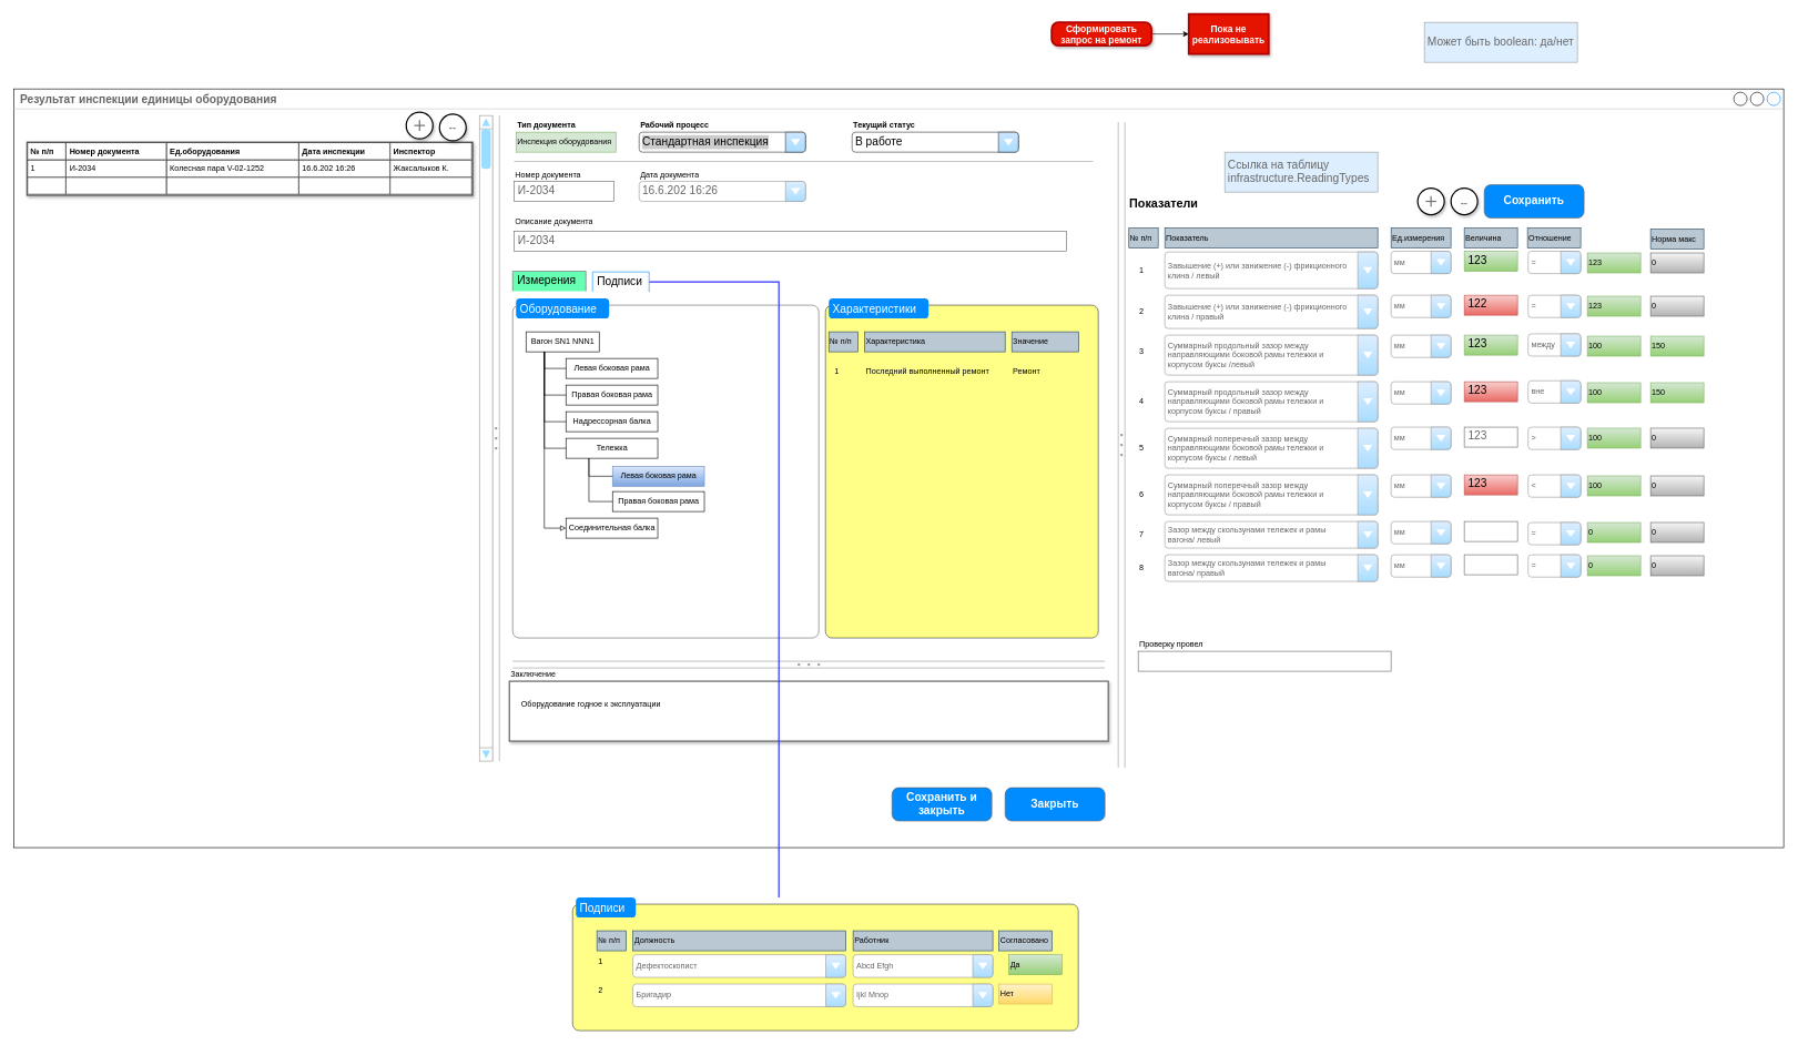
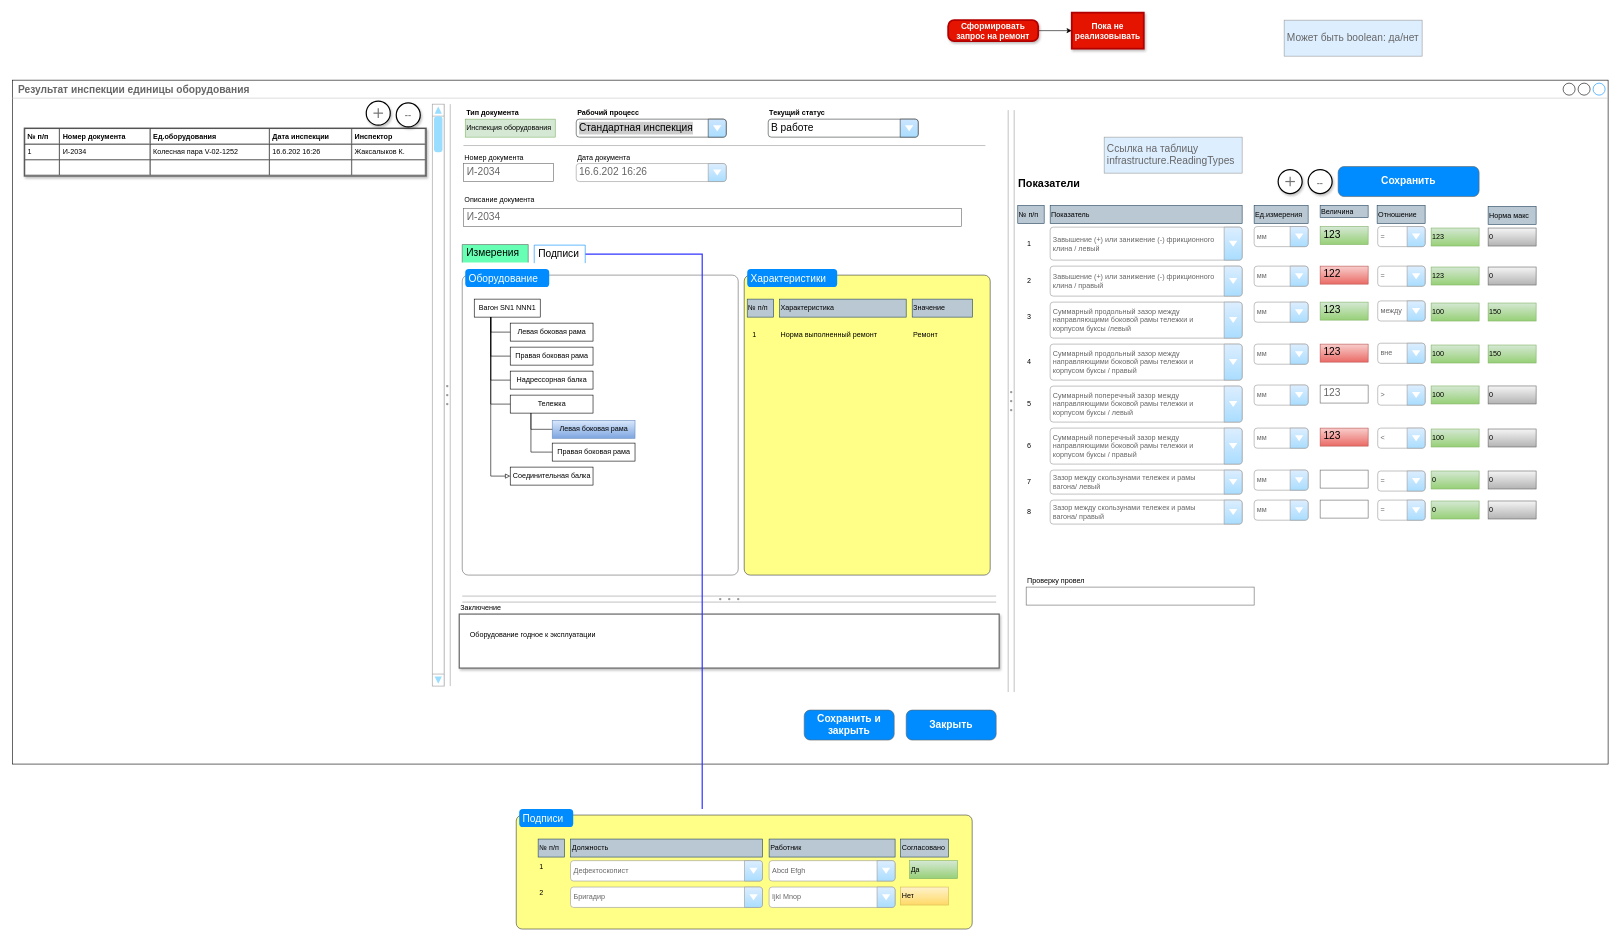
- <mxCell id="19" value="Сохранить" style="strokeWidth=1;shadow=0;dashed=0;align=center;html=1;shape=mxgraph.mockup.buttons.button;strokeColor=#666666;fontColor=#ffffff;mainText=;buttonStyle=round;fontSize=17;fontStyle=1;fillColor=#008cff;whiteSpace=wrap;" parent="1" vertex="1"><mxGeometry x="2230" y="277" width="150" height="50" as="geometry" /></mxCell>
+ <mxCell id="19" value="Сохранить" style="strokeWidth=1;shadow=0;dashed=0;align=center;html=1;shape=mxgraph.mockup.buttons.button;strokeColor=#666666;fontColor=#ffffff;mainText=;buttonStyle=round;fontSize=17;fontStyle=1;fillColor=#008cff;whiteSpace=wrap;" parent="1" vertex="1"><mxGeometry x="2230" y="277" width="235" height="50" as="geometry" /></mxCell>
- <mxCell id="82" value="Величина" style="text;html=1;strokeColor=#23445d;fillColor=#bac8d3;align=left;verticalAlign=middle;whiteSpace=wrap;overflow=hidden;" parent="1" vertex="1"><mxGeometry x="2200" y="342" width="80" height="30" as="geometry" /></mxCell>
+ <mxCell id="82" value="Величина" style="text;html=1;strokeColor=#23445d;fillColor=#bac8d3;align=left;verticalAlign=middle;whiteSpace=wrap;overflow=hidden;" parent="1" vertex="1"><mxGeometry x="2200" y="342" width="80" height="20" as="geometry" /></mxCell>
- <mxCell id="105" value="Последний выполненный ремонт" style="text;html=1;strokeColor=none;fillColor=none;align=left;verticalAlign=middle;whiteSpace=wrap;overflow=hidden;" parent="100" vertex="1"><mxGeometry x="59" y="100" width="211" height="20" as="geometry" /></mxCell>
+ <mxCell id="105" value="Норма выполненный ремонт" style="text;html=1;strokeColor=none;fillColor=none;align=left;verticalAlign=middle;whiteSpace=wrap;overflow=hidden;" parent="100" vertex="1"><mxGeometry x="59" y="100" width="211" height="20" as="geometry" /></mxCell>
